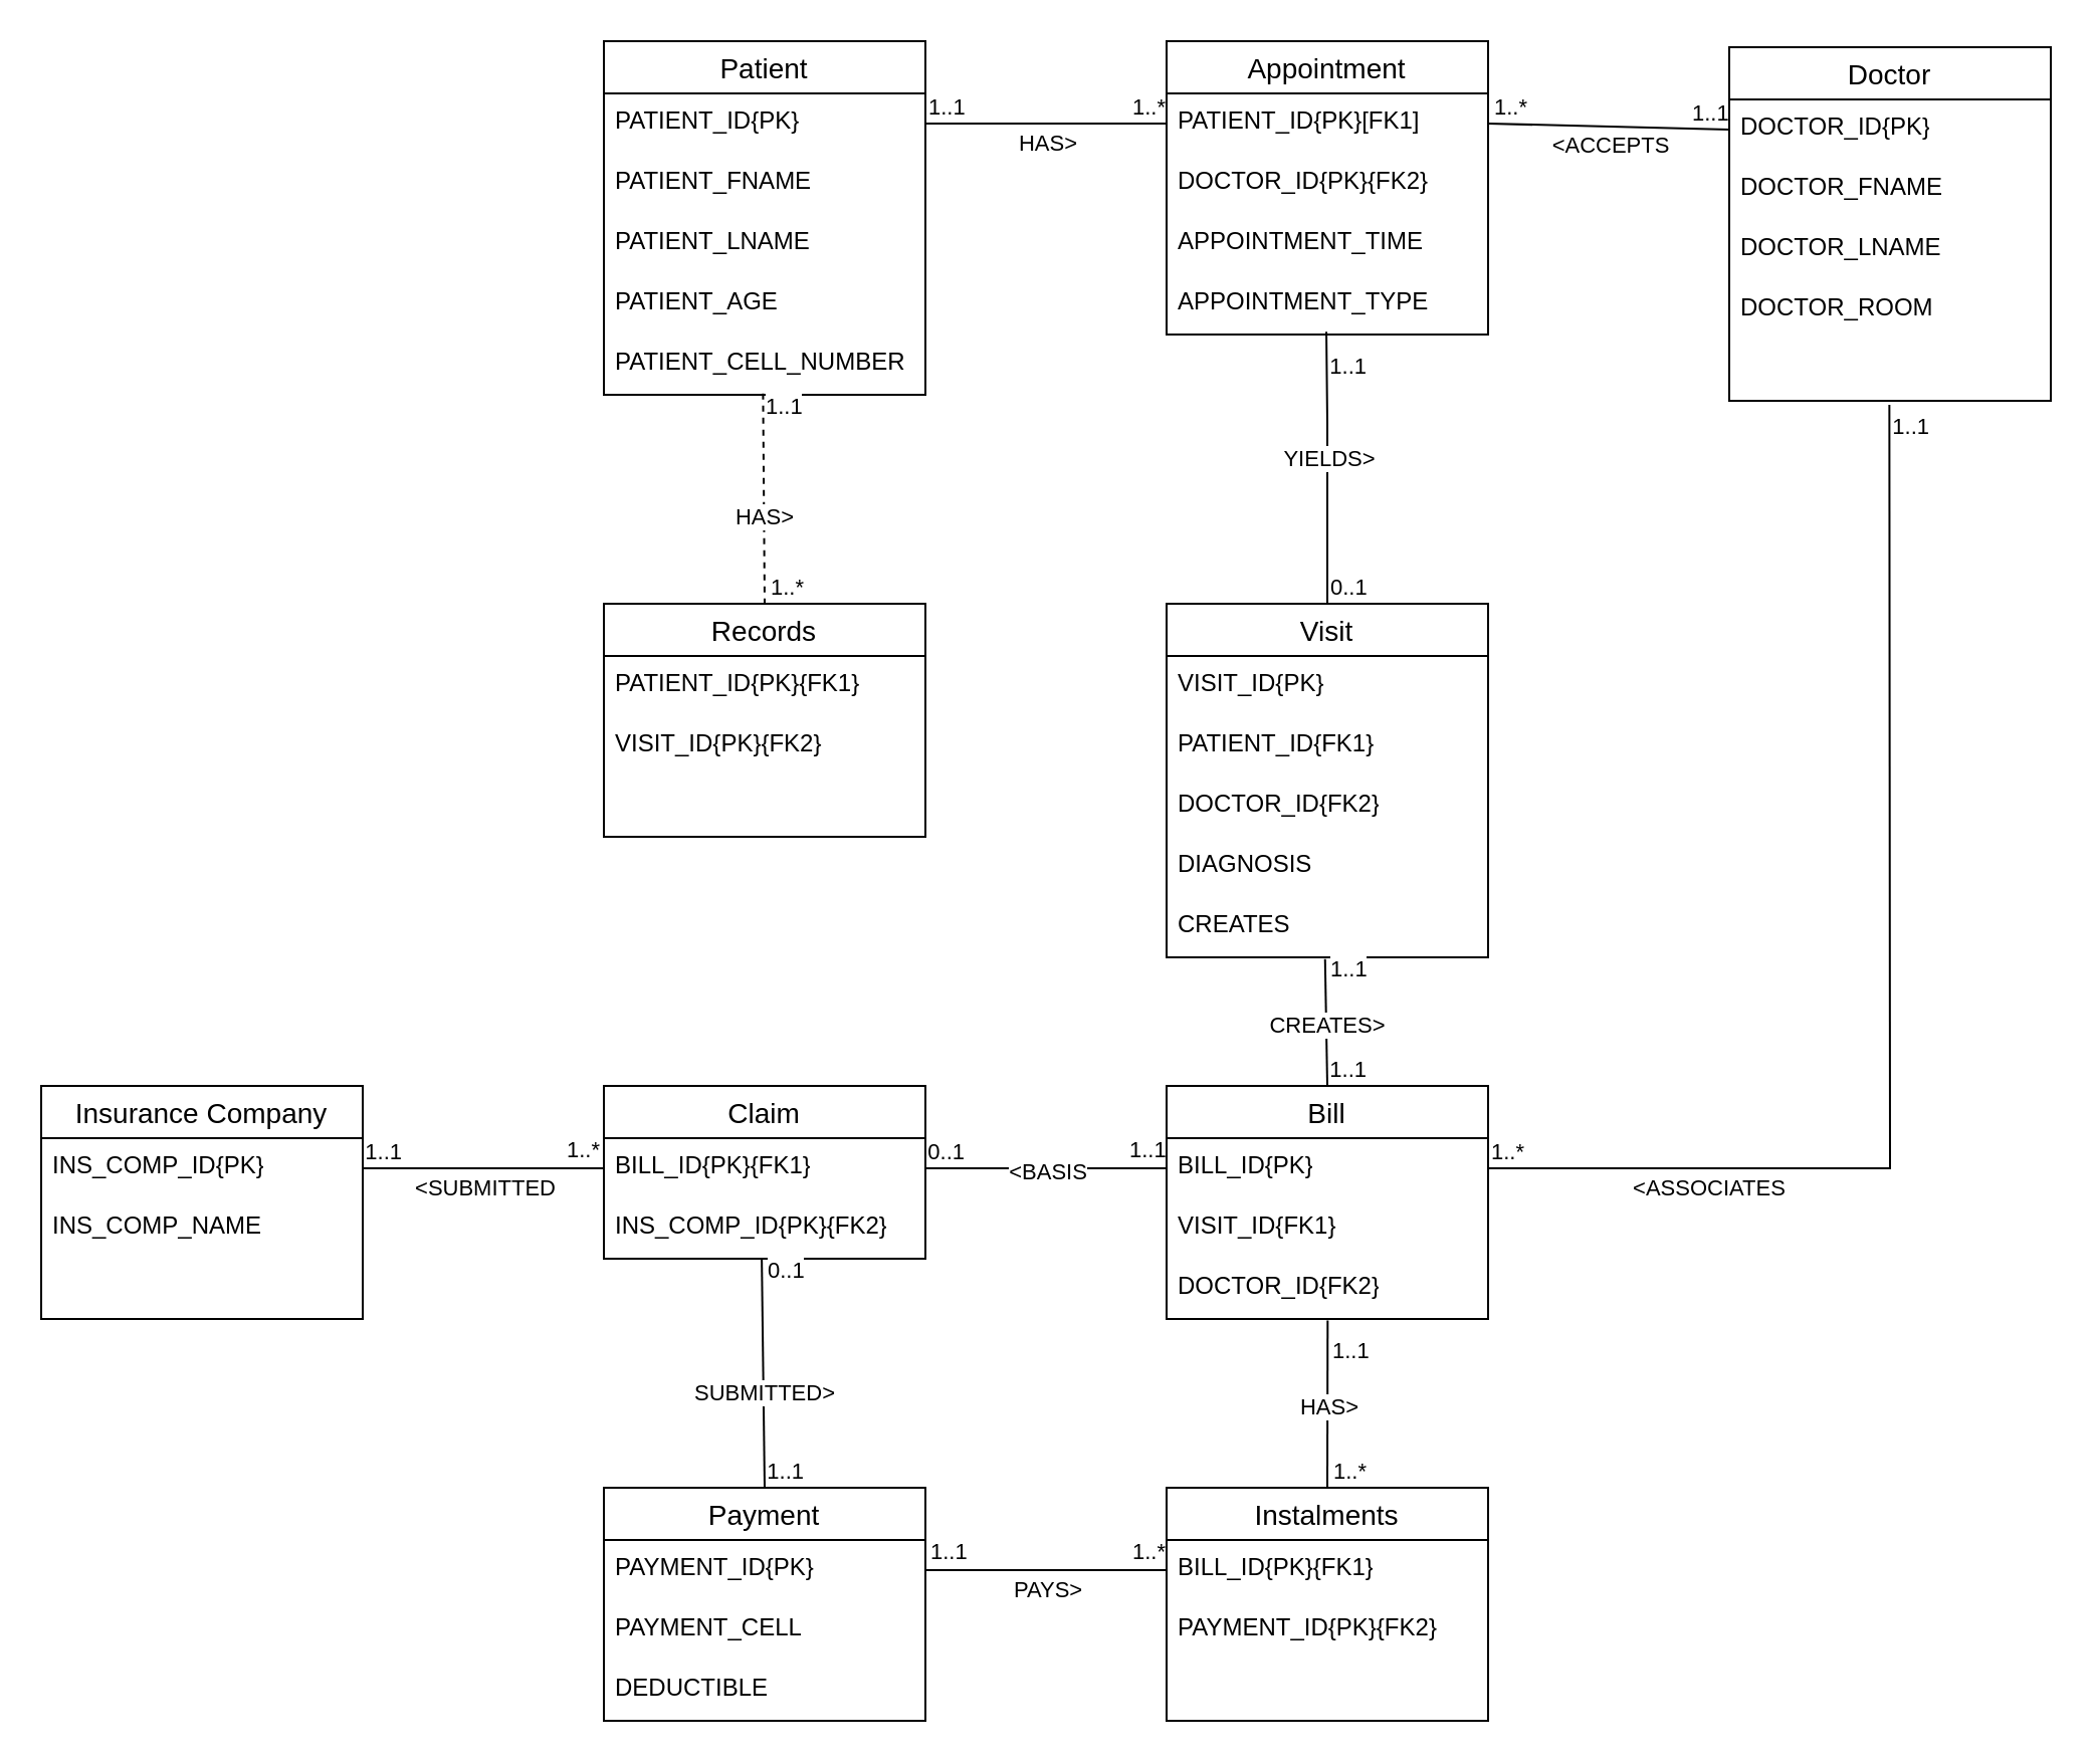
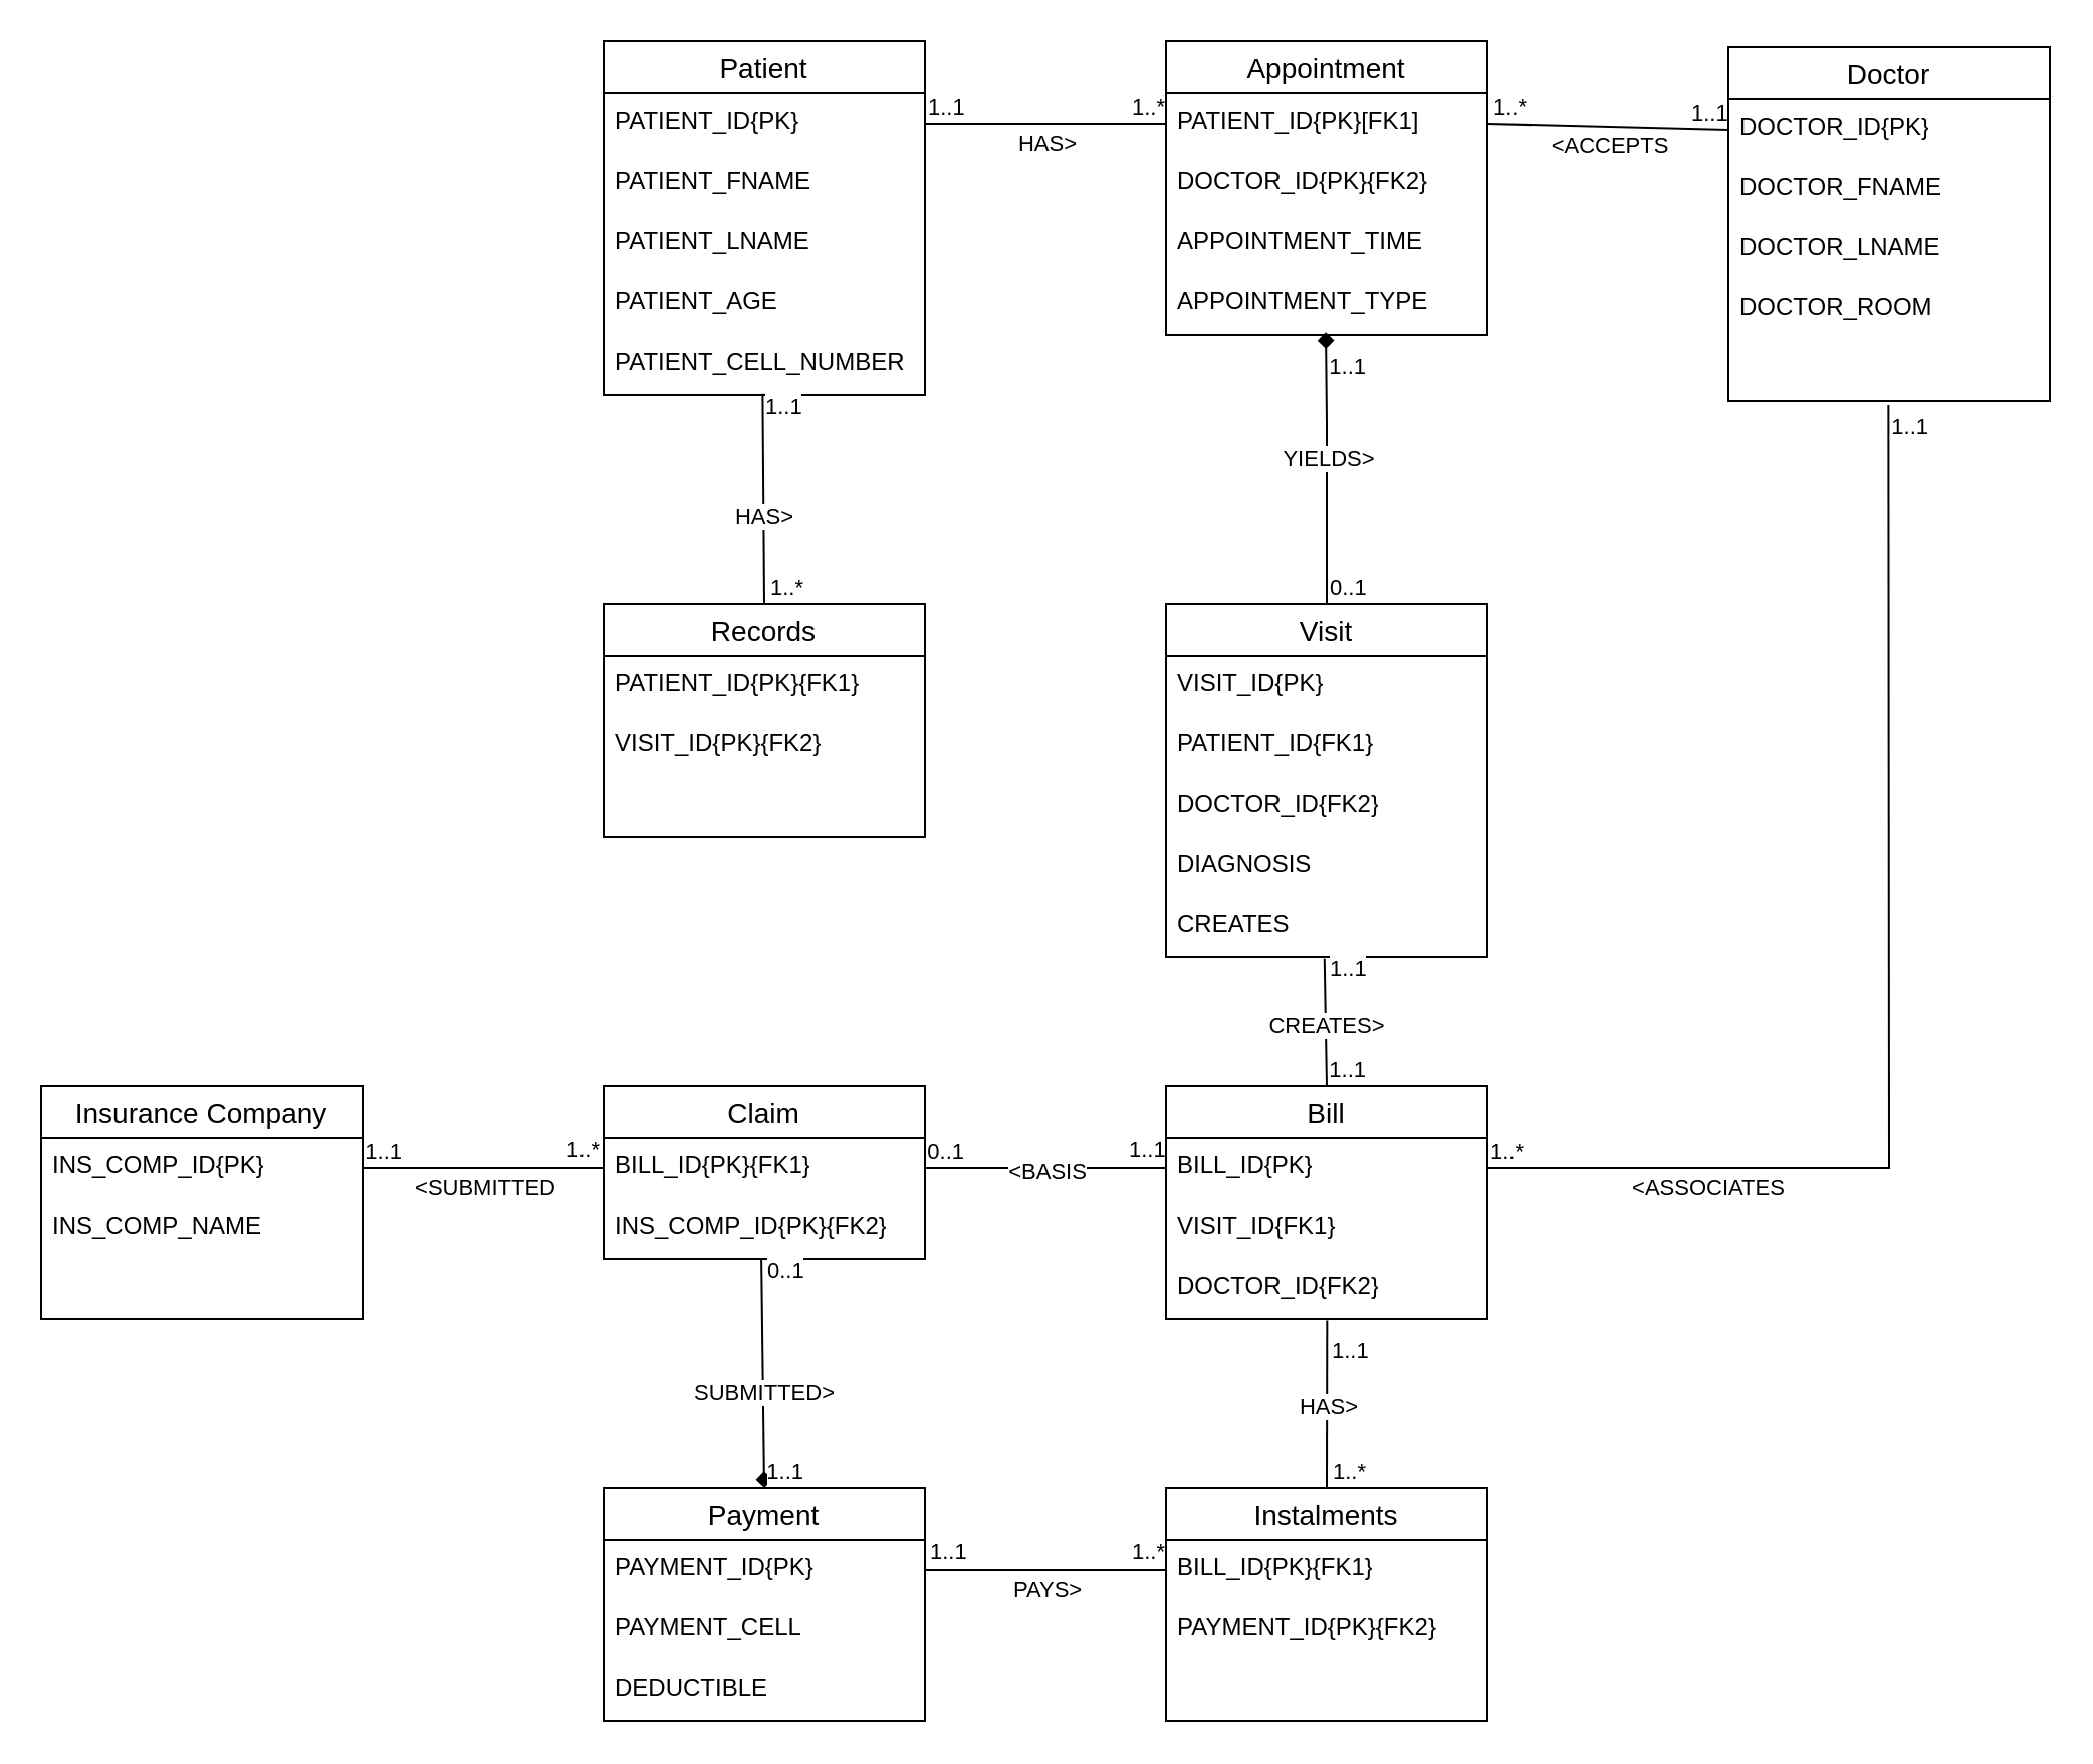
- <mxCell id="27" value="" style="endArrow=none;html=1;rounded=0;startFill=0;entryX=0.497;entryY=0.954;entryDx=0;entryDy=0;entryPerimeter=0;exitX=0.5;exitY=0;exitDx=0;exitDy=0;" edge="1" parent="1" source="31" target="16"><mxGeometry relative="1" as="geometry"><mxPoint x="660" y="290" as="sourcePoint" /><mxPoint x="660" y="170" as="targetPoint" /><Array as="points"><mxPoint x="660" y="210" /></Array></mxGeometry></mxCell>
+ <mxCell id="27" value="" style="endArrow=diamond;html=1;rounded=0;startFill=0;entryX=0.497;entryY=0.954;entryDx=0;entryDy=0;entryPerimeter=0;exitX=0.5;exitY=0;exitDx=0;exitDy=0;" edge="1" parent="1" source="31" target="16"><mxGeometry relative="1" as="geometry"><mxPoint x="660" y="290" as="sourcePoint" /><mxPoint x="660" y="170" as="targetPoint" /><Array as="points"><mxPoint x="660" y="210" /></Array></mxGeometry></mxCell>
- <mxCell id="41" value="" style="endArrow=none;html=1;rounded=0;startFill=0;exitX=0.495;exitY=0.978;exitDx=0;exitDy=0;entryX=0.5;entryY=0;entryDx=0;entryDy=0;exitPerimeter=0;dashed=1;" edge="1" parent="1" source="11" target="37"><mxGeometry relative="1" as="geometry"><mxPoint x="470" y="71" as="sourcePoint" /><mxPoint x="590" y="71" as="targetPoint" /></mxGeometry></mxCell>
+ <mxCell id="41" value="" style="endArrow=none;html=1;rounded=0;startFill=0;exitX=0.495;exitY=0.978;exitDx=0;exitDy=0;entryX=0.5;entryY=0;entryDx=0;entryDy=0;exitPerimeter=0;" edge="1" parent="1" source="11" target="37"><mxGeometry relative="1" as="geometry"><mxPoint x="470" y="71" as="sourcePoint" /><mxPoint x="590" y="71" as="targetPoint" /></mxGeometry></mxCell>
- <mxCell id="88" value="" style="endArrow=none;html=1;rounded=0;startFill=0;exitX=0.491;exitY=1.002;exitDx=0;exitDy=0;entryX=0.5;entryY=0;entryDx=0;entryDy=0;exitPerimeter=0;" edge="1" parent="1" source="55" target="49"><mxGeometry relative="1" as="geometry"><mxPoint x="310" y="591" as="sourcePoint" /><mxPoint x="190" y="591" as="targetPoint" /></mxGeometry></mxCell>
+ <mxCell id="88" value="" style="endArrow=diamond;html=1;rounded=0;startFill=0;exitX=0.491;exitY=1.002;exitDx=0;exitDy=0;entryX=0.5;entryY=0;entryDx=0;entryDy=0;exitPerimeter=0;" edge="1" parent="1" source="55" target="49"><mxGeometry relative="1" as="geometry"><mxPoint x="310" y="591" as="sourcePoint" /><mxPoint x="190" y="591" as="targetPoint" /></mxGeometry></mxCell>
